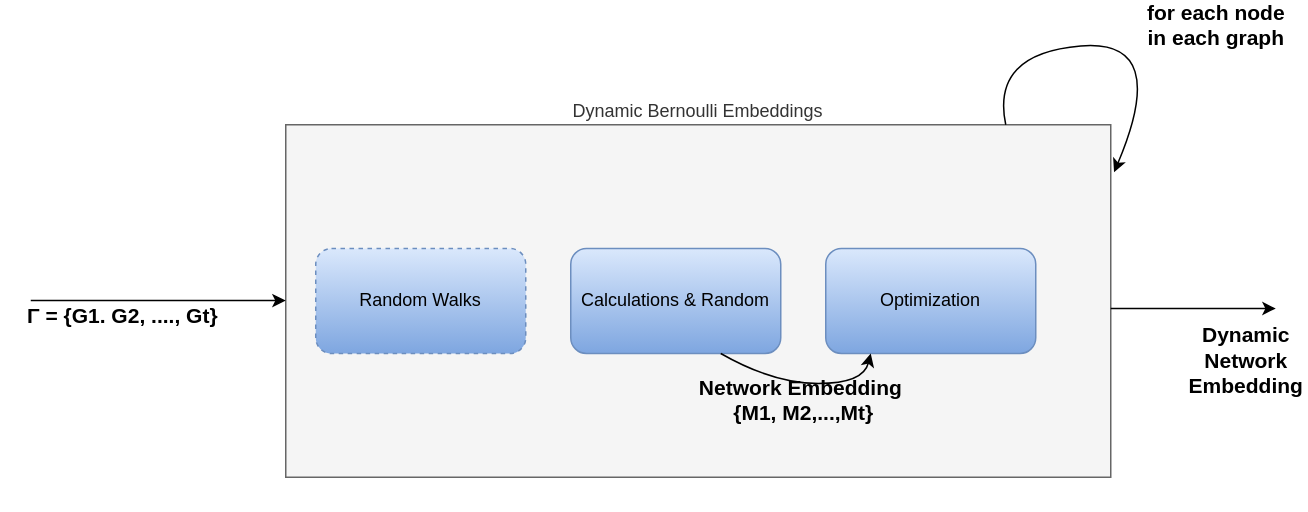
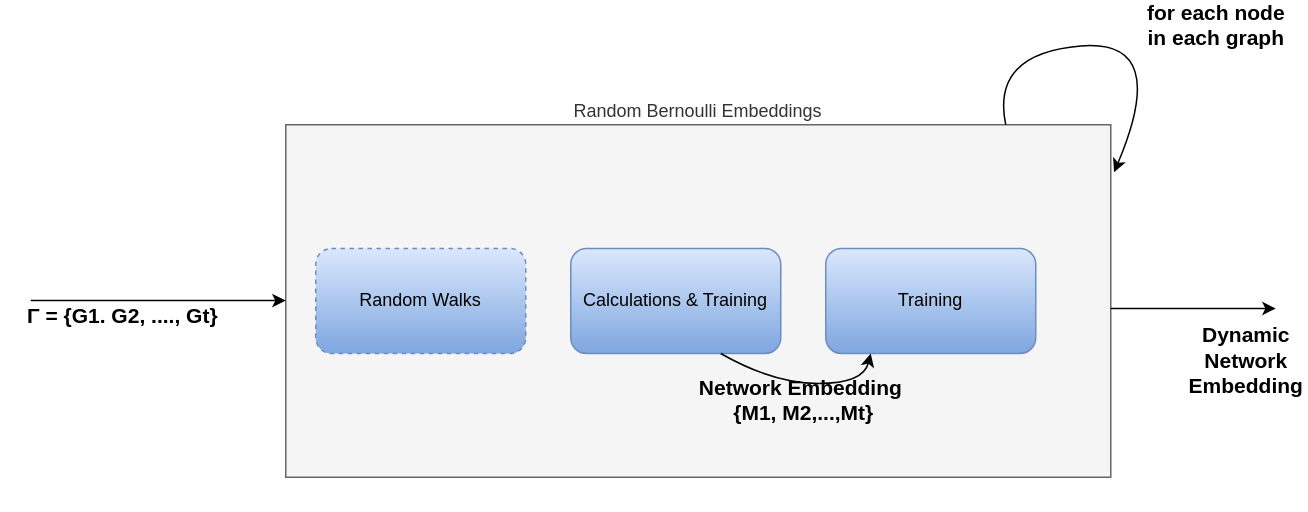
- <mxCell id="2" value="Dynamic Bernoulli Embeddings" style="rounded=0;whiteSpace=wrap;html=1;labelPosition=center;verticalLabelPosition=top;align=center;verticalAlign=bottom;fillColor=#f5f5f5;strokeColor=#666666;fontColor=#333333;" parent="1" vertex="1"><mxGeometry x="190" y="77.5" width="550" height="235" as="geometry" /></mxCell>
+ <mxCell id="2" value="Random Bernoulli Embeddings" style="rounded=0;whiteSpace=wrap;html=1;labelPosition=center;verticalLabelPosition=top;align=center;verticalAlign=bottom;fillColor=#f5f5f5;strokeColor=#666666;fontColor=#333333;" parent="1" vertex="1"><mxGeometry x="190" y="77.5" width="550" height="235" as="geometry" /></mxCell>
- <mxCell id="4" value="Calculations &amp;amp; Random" style="rounded=1;whiteSpace=wrap;html=1;fillColor=#dae8fc;gradientColor=#7ea6e0;strokeColor=#6c8ebf;" parent="1" vertex="1"><mxGeometry x="380" y="160" width="140" height="70" as="geometry" /></mxCell>
+ <mxCell id="4" value="Calculations &amp;amp; Training" style="rounded=1;whiteSpace=wrap;html=1;fillColor=#dae8fc;gradientColor=#7ea6e0;strokeColor=#6c8ebf;" parent="1" vertex="1"><mxGeometry x="380" y="160" width="140" height="70" as="geometry" /></mxCell>
- <mxCell id="5" value="Optimization" style="rounded=1;whiteSpace=wrap;html=1;fillColor=#dae8fc;gradientColor=#7ea6e0;strokeColor=#6c8ebf;" parent="1" vertex="1"><mxGeometry x="550" y="160" width="140" height="70" as="geometry" /></mxCell>
+ <mxCell id="5" value="Training" style="rounded=1;whiteSpace=wrap;html=1;fillColor=#dae8fc;gradientColor=#7ea6e0;strokeColor=#6c8ebf;" parent="1" vertex="1"><mxGeometry x="550" y="160" width="140" height="70" as="geometry" /></mxCell>
